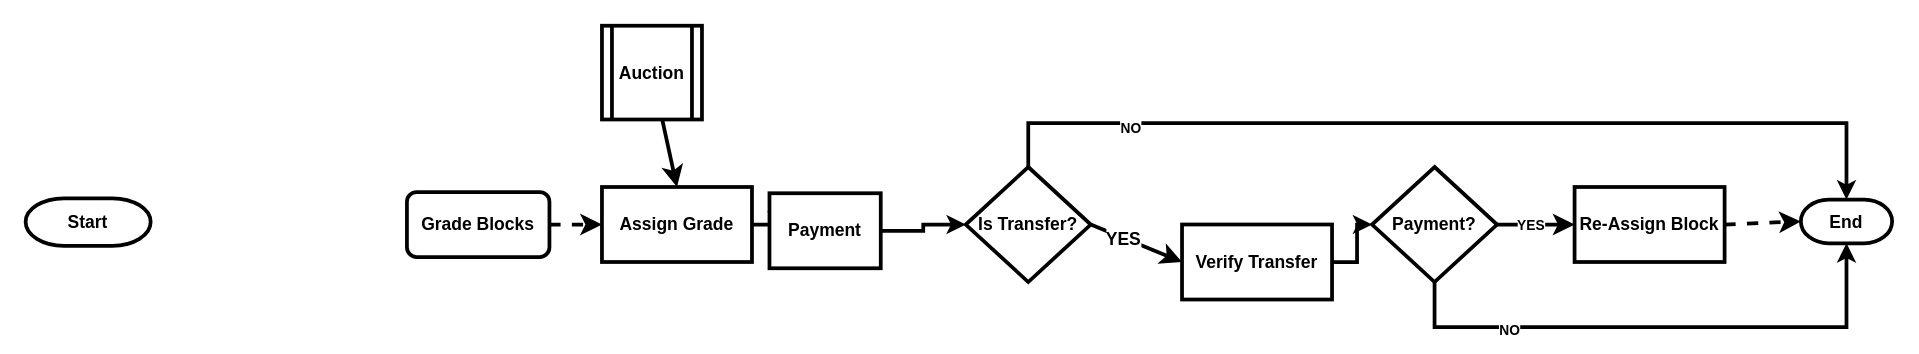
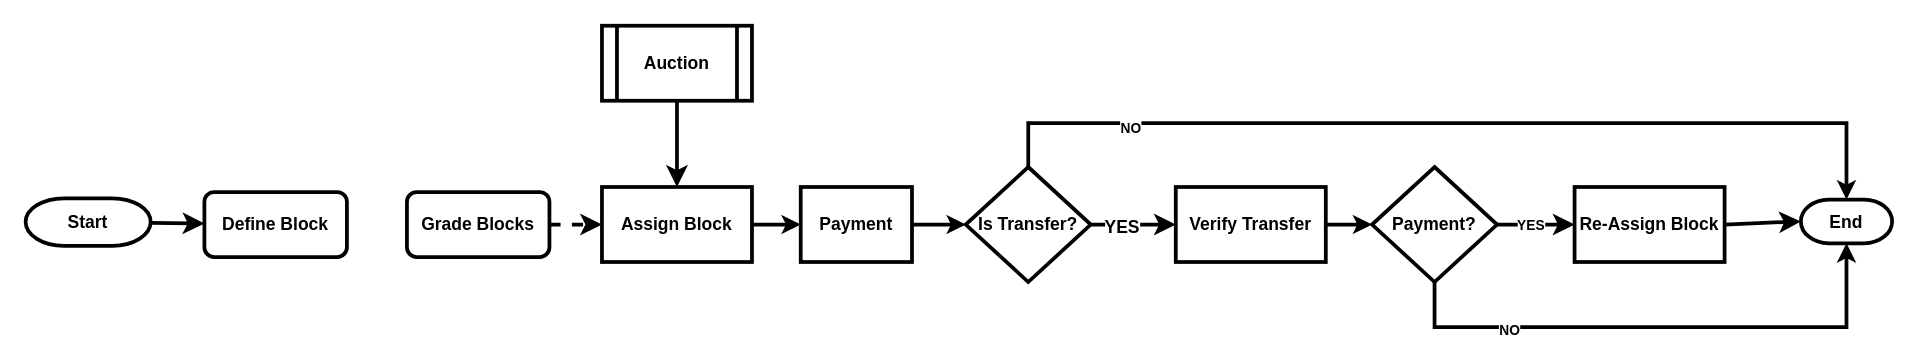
- <mxCell id="9" value="Auction" style="shape=process;whiteSpace=wrap;html=1;backgroundOutline=1;fontSize=14;fontStyle=1;strokeWidth=3;" parent="1" vertex="1"><mxGeometry x="481" y="20" width="80" height="75" as="geometry" /></mxCell>
+ <mxCell id="9" value="Auction" style="shape=process;whiteSpace=wrap;html=1;backgroundOutline=1;fontSize=14;fontStyle=1;strokeWidth=3;" parent="1" vertex="1"><mxGeometry x="481" y="20" width="120" height="60" as="geometry" /></mxCell>
+ <mxCell id="2" value="" style="edgeStyle=none;curved=1;rounded=0;orthogonalLoop=1;jettySize=auto;html=1;fontSize=12;startSize=8;endSize=8;strokeWidth=3;" parent="1" source="3" target="5" edge="1"><mxGeometry relative="1" as="geometry" /></mxCell>
- <mxCell id="18" value="" style="edgeStyle=none;curved=1;rounded=0;orthogonalLoop=1;jettySize=auto;html=1;fontSize=12;startSize=8;endSize=8;fontStyle=1;strokeWidth=3;exitX=1;exitY=0.5;exitDx=0;exitDy=0;entryX=0;entryY=0.5;entryDx=0;entryDy=0;entryPerimeter=0;dashed=1;" parent="1" source="17" target="4" edge="1"><mxGeometry relative="1" as="geometry"><mxPoint x="1404" y="178.157" as="sourcePoint" /><mxPoint x="1454" y="176.621" as="targetPoint" /></mxGeometry></mxCell>
+ <mxCell id="18" value="" style="edgeStyle=none;curved=1;rounded=0;orthogonalLoop=1;jettySize=auto;html=1;fontSize=12;startSize=8;endSize=8;fontStyle=1;strokeWidth=3;exitX=1;exitY=0.5;exitDx=0;exitDy=0;entryX=0;entryY=0.5;entryDx=0;entryDy=0;entryPerimeter=0;" parent="1" source="17" target="4" edge="1"><mxGeometry relative="1" as="geometry"><mxPoint x="1404" y="178.157" as="sourcePoint" /><mxPoint x="1454" y="176.621" as="targetPoint" /></mxGeometry></mxCell>
+ <mxCell id="5" value="Define Block" style="rounded=1;whiteSpace=wrap;html=1;fontSize=14;fontStyle=1;strokeWidth=3;" parent="1" vertex="1"><mxGeometry x="163" y="153" width="114" height="52" as="geometry" /></mxCell>
- <mxCell id="20" value="Assign Grade" style="whiteSpace=wrap;html=1;fontSize=14;fontStyle=1;strokeWidth=3;" vertex="1" parent="1"><mxGeometry x="481" y="149" width="120" height="60" as="geometry" /></mxCell>
+ <mxCell id="20" value="Assign Block" style="whiteSpace=wrap;html=1;fontSize=14;fontStyle=1;strokeWidth=3;" vertex="1" parent="1"><mxGeometry x="481" y="149" width="120" height="60" as="geometry" /></mxCell>
- <mxCell id="22" value="Payment" style="whiteSpace=wrap;html=1;fontSize=14;fontStyle=1;strokeWidth=3;" vertex="1" parent="1"><mxGeometry x="615" y="154" width="89" height="60" as="geometry" /></mxCell>
+ <mxCell id="22" value="Payment" style="whiteSpace=wrap;html=1;fontSize=14;fontStyle=1;strokeWidth=3;" vertex="1" parent="1"><mxGeometry x="640" y="149" width="89" height="60" as="geometry" /></mxCell>
- <mxCell id="24" value="Verify Transfer" style="whiteSpace=wrap;html=1;fontSize=14;fontStyle=1;strokeWidth=3;" vertex="1" parent="1"><mxGeometry x="945" y="179" width="120" height="60" as="geometry" /></mxCell>
+ <mxCell id="24" value="Verify Transfer" style="whiteSpace=wrap;html=1;fontSize=14;fontStyle=1;strokeWidth=3;" vertex="1" parent="1"><mxGeometry x="940" y="149" width="120" height="60" as="geometry" /></mxCell>
